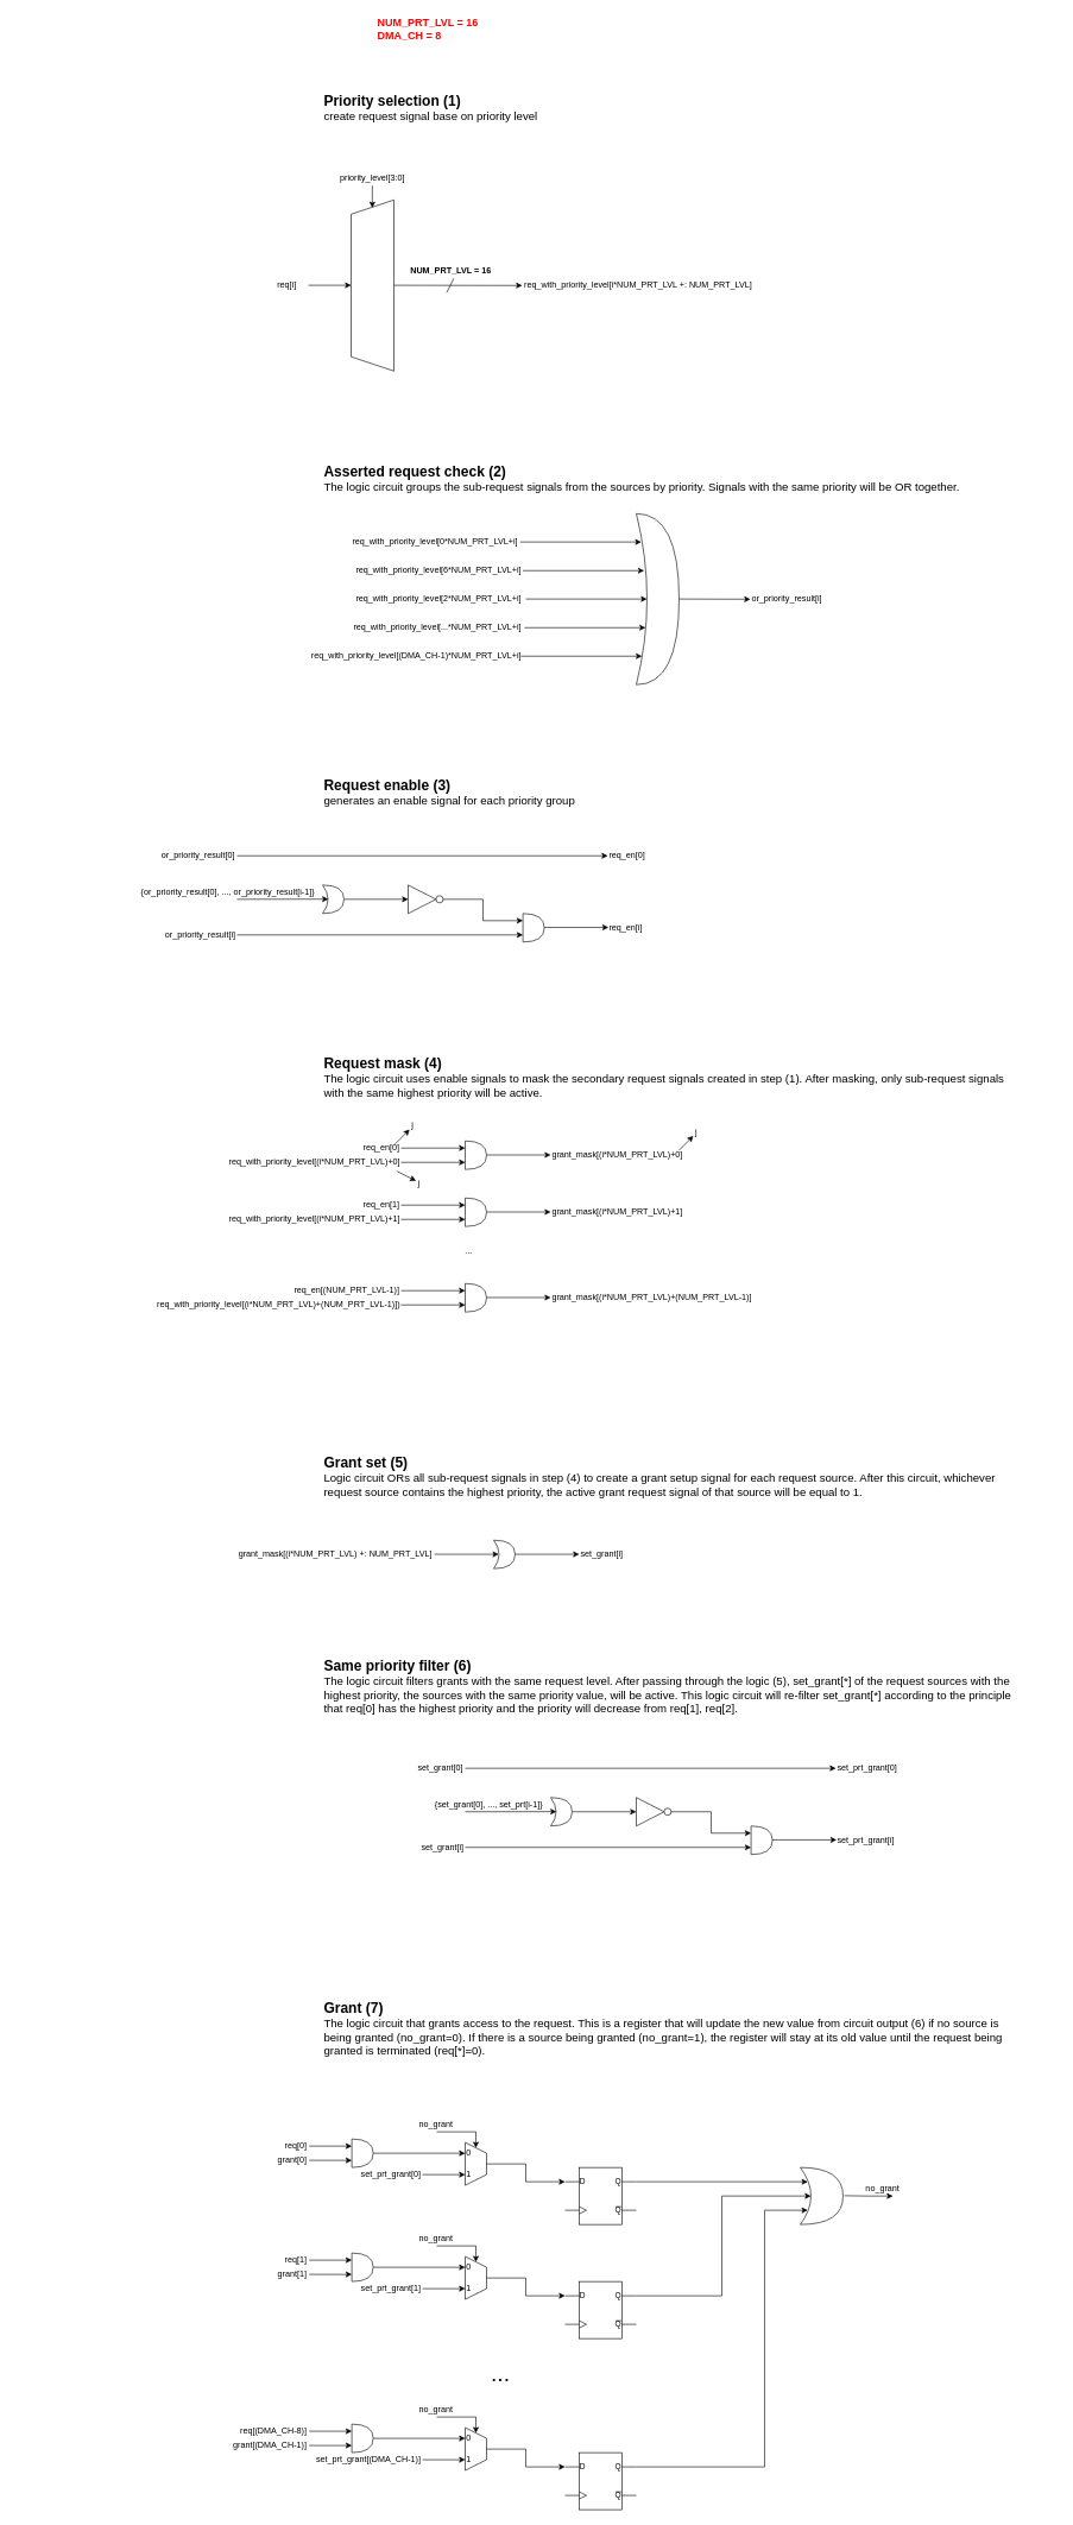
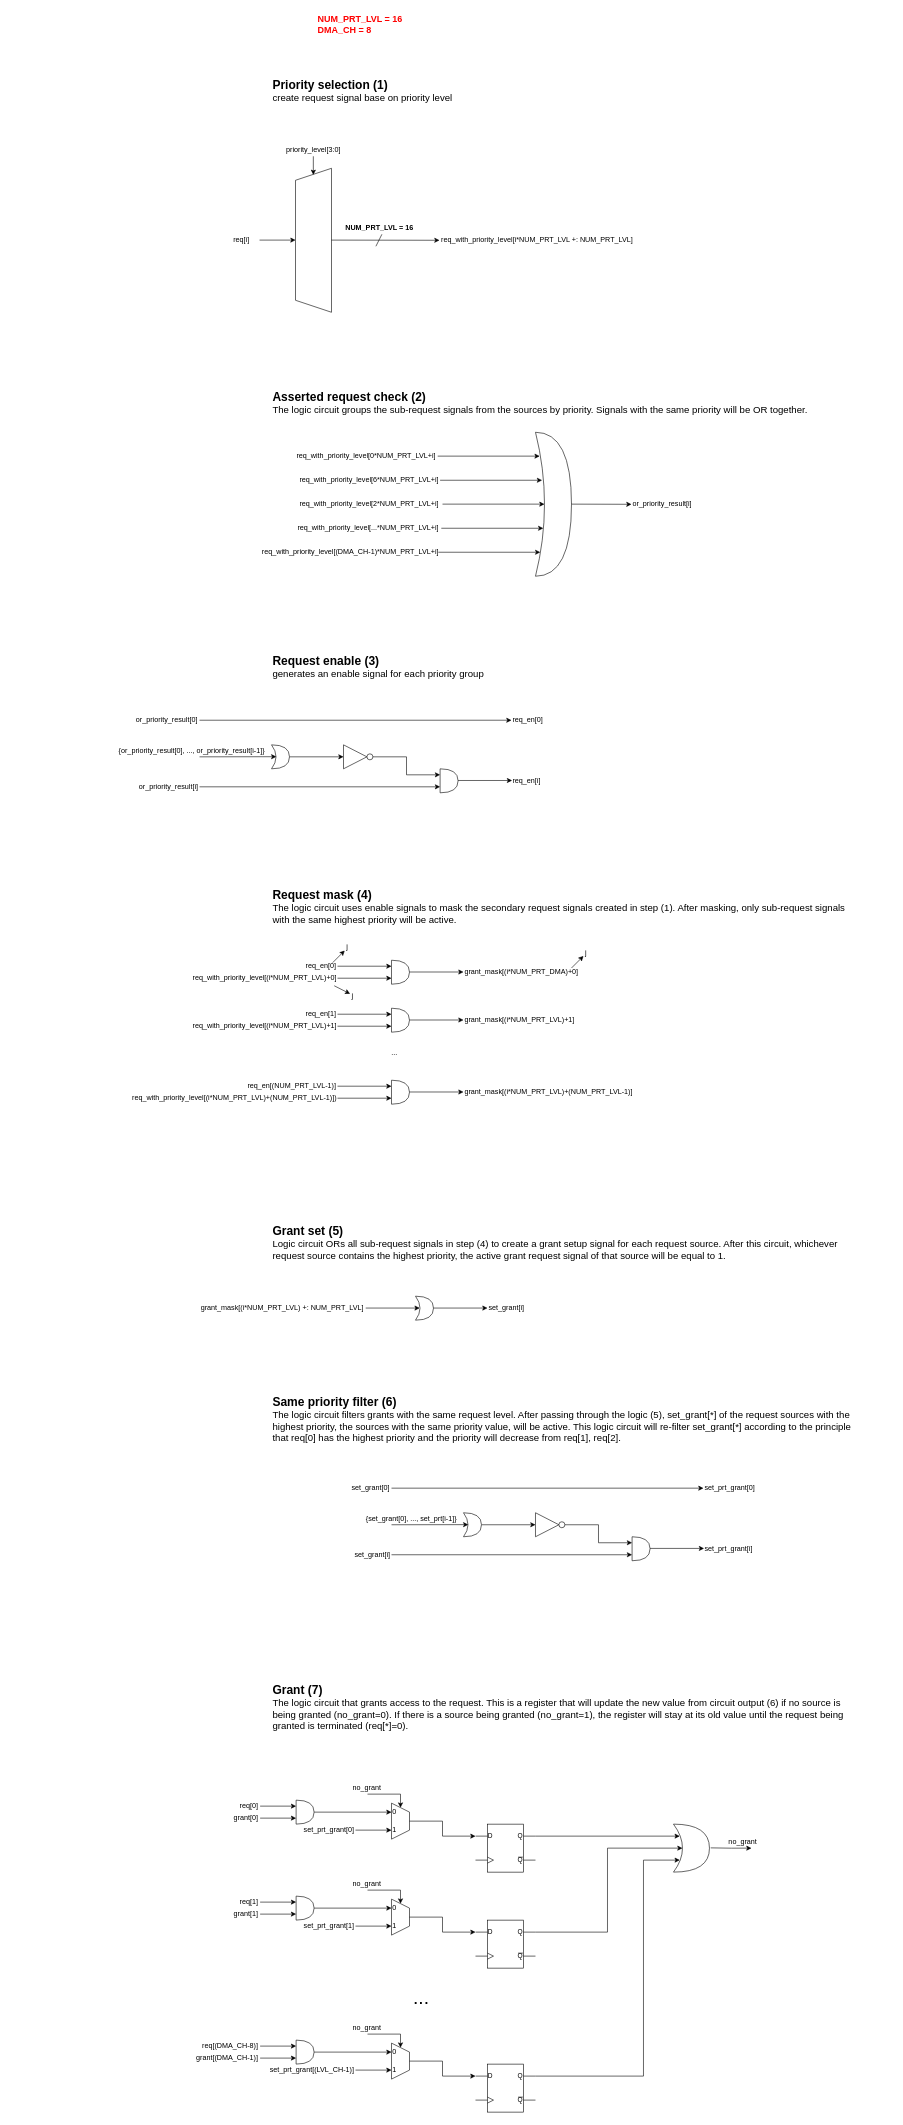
- <mxCell id="49" value="grant_mask[(i*NUM_PRT_LVL)+0]" style="text;html=1;strokeColor=none;fillColor=none;align=left;verticalAlign=middle;whiteSpace=wrap;rounded=0;" vertex="1" parent="1"><mxGeometry x="772" y="1610" width="200" height="20" as="geometry" /></mxCell>
+ <mxCell id="49" value="grant_mask[(i*NUM_PRT_DMA)+0]" style="text;html=1;strokeColor=none;fillColor=none;align=left;verticalAlign=middle;whiteSpace=wrap;rounded=0;" vertex="1" parent="1"><mxGeometry x="772" y="1610" width="200" height="20" as="geometry" /></mxCell>
- <mxCell id="141" value="set_prt_grant[(DMA_CH-1)]" style="text;html=1;strokeColor=none;fillColor=none;align=right;verticalAlign=middle;whiteSpace=wrap;rounded=0;" vertex="1" parent="1"><mxGeometry x="412" y="3440" width="180" height="20" as="geometry" /></mxCell>
+ <mxCell id="141" value="set_prt_grant[(LVL_CH-1)]" style="text;html=1;strokeColor=none;fillColor=none;align=right;verticalAlign=middle;whiteSpace=wrap;rounded=0;" vertex="1" parent="1"><mxGeometry x="412" y="3440" width="180" height="20" as="geometry" /></mxCell>
